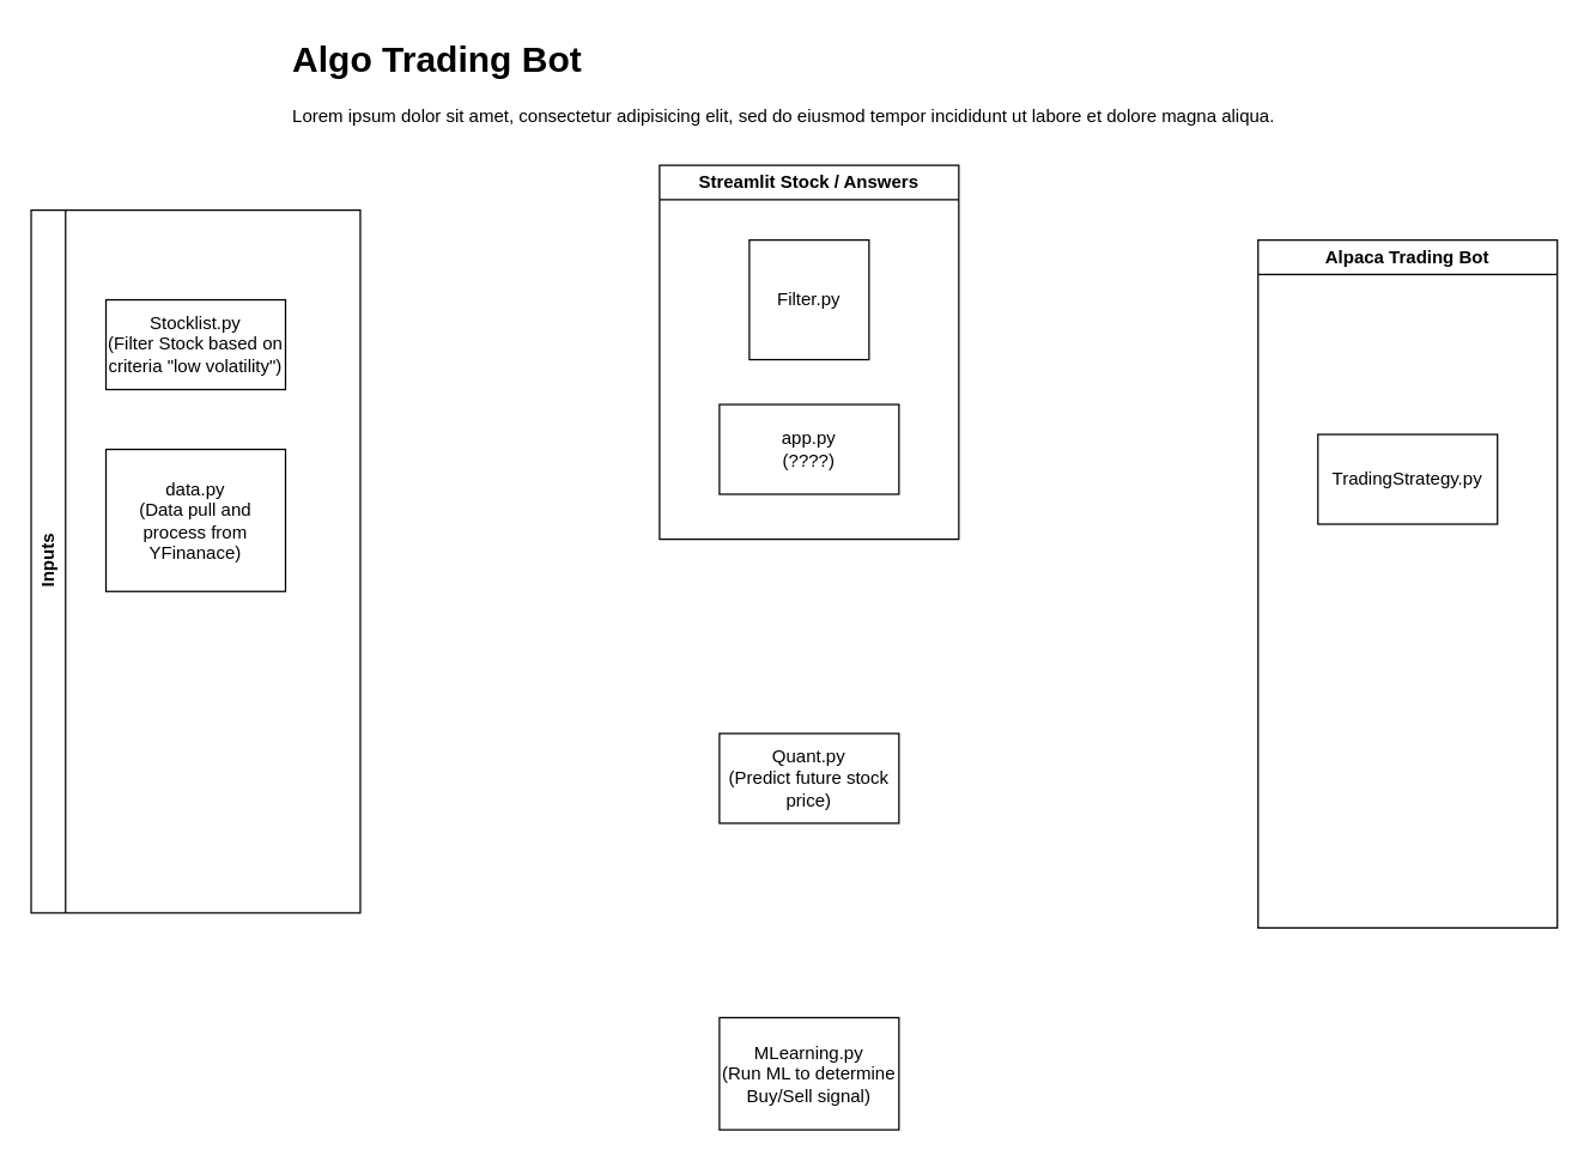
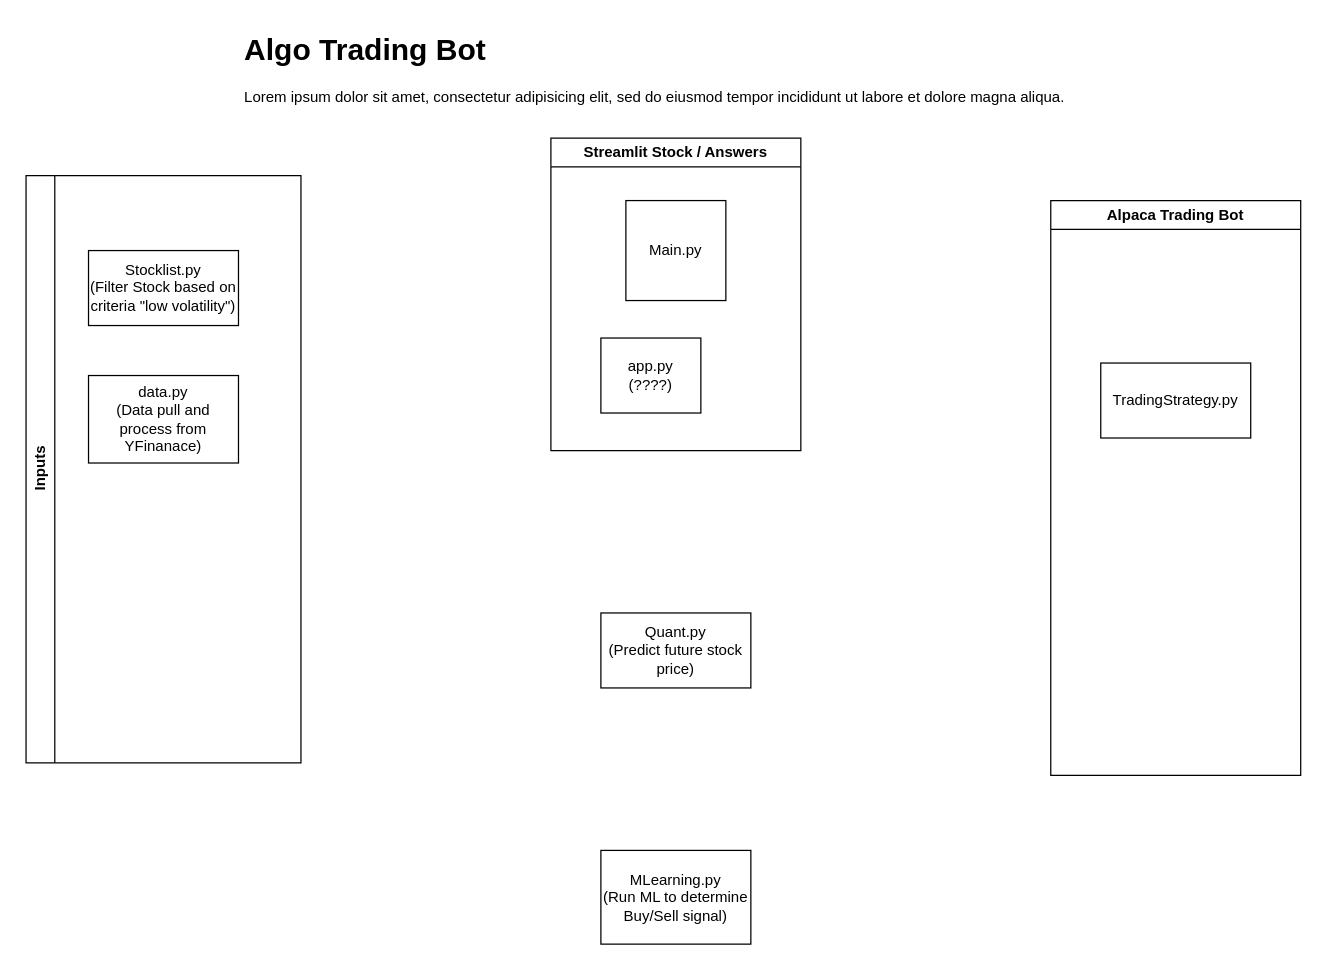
- <mxCell id="9" value="Filter.py&lt;br&gt;" style="whiteSpace=wrap;html=1;aspect=fixed;" parent="8" vertex="1"><mxGeometry x="60" y="50" width="80" height="80" as="geometry" /></mxCell>
+ <mxCell id="9" value="Main.py&lt;br&gt;" style="whiteSpace=wrap;html=1;aspect=fixed;" parent="8" vertex="1"><mxGeometry x="60" y="50" width="80" height="80" as="geometry" /></mxCell>
- <mxCell id="10" value="app.py&lt;br&gt;(????)" style="rounded=0;whiteSpace=wrap;html=1;" parent="8" vertex="1"><mxGeometry x="40" y="160" width="120" height="60" as="geometry" /></mxCell>
+ <mxCell id="10" value="app.py&lt;br&gt;(????)" style="rounded=0;whiteSpace=wrap;html=1;" parent="8" vertex="1"><mxGeometry x="40" y="160" width="80" height="60" as="geometry" /></mxCell>
- <mxCell id="6" value="data.py&lt;br&gt;(Data pull and process from YFinanace)" style="rounded=0;whiteSpace=wrap;html=1;" parent="5" vertex="1"><mxGeometry x="50" y="160" width="120" height="95" as="geometry" /></mxCell>
+ <mxCell id="6" value="data.py&lt;br&gt;(Data pull and process from YFinanace)" style="rounded=0;whiteSpace=wrap;html=1;" parent="5" vertex="1"><mxGeometry x="50" y="160" width="120" height="70" as="geometry" /></mxCell>
